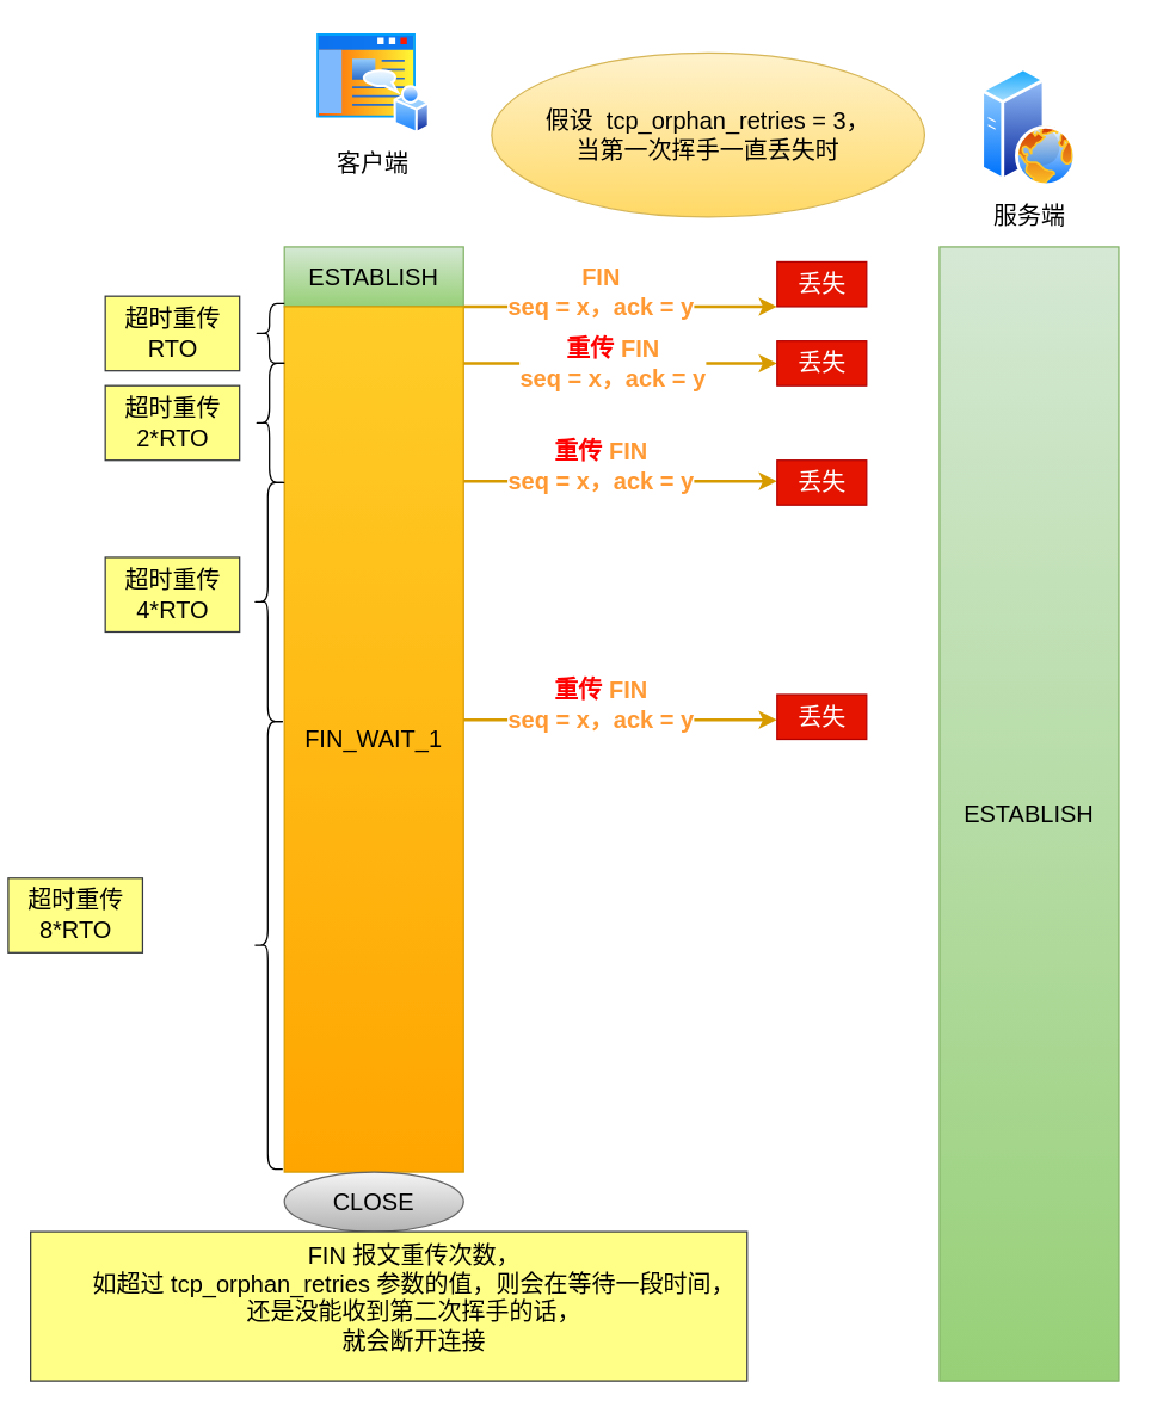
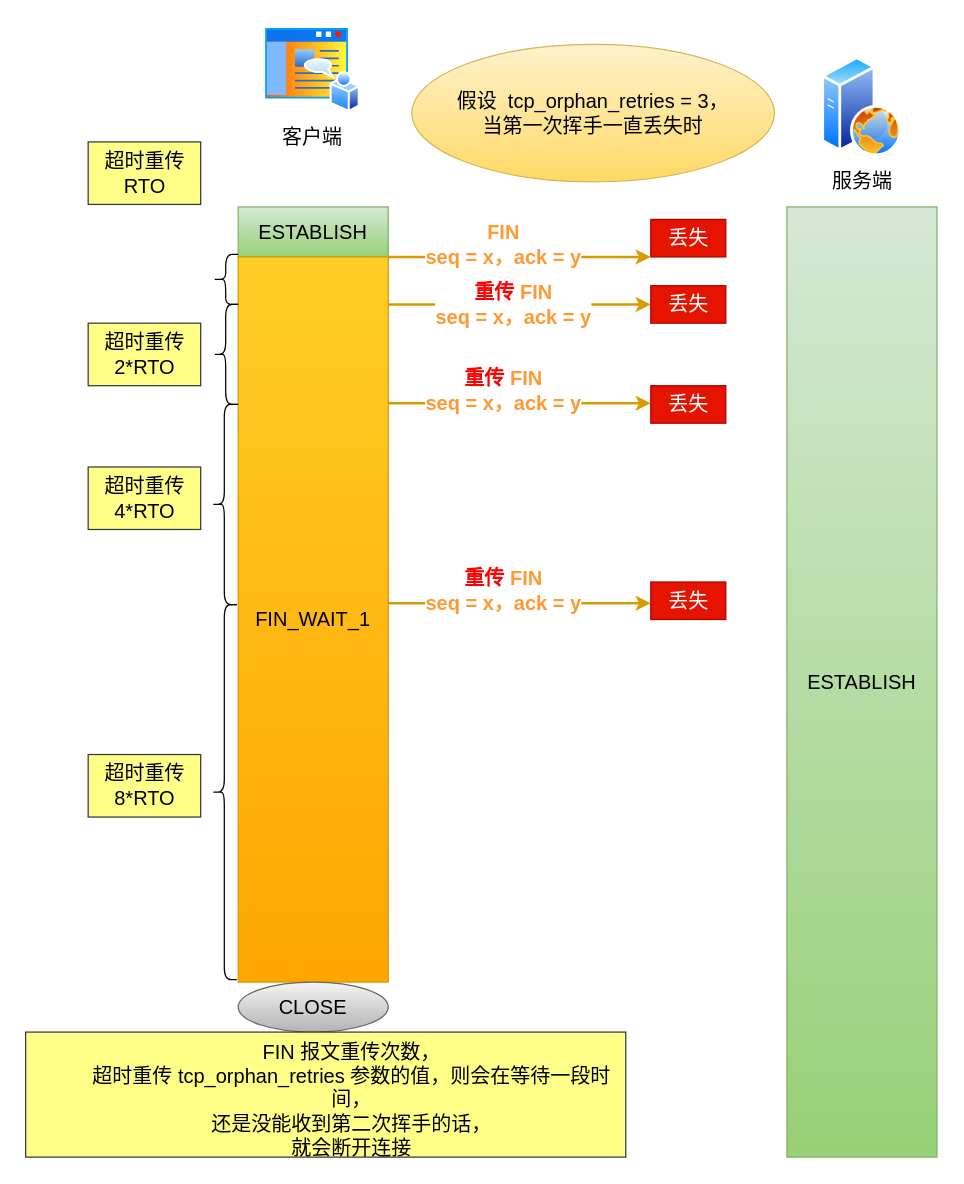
- <mxCell id="10" value="超时重传 &lt;br&gt;RTO" style="text;html=1;align=center;verticalAlign=middle;resizable=0;points=[];autosize=1;strokeColor=#36393d;fillColor=#ffff88;fontSize=16;" vertex="1" parent="1"><mxGeometry y="198" width="90" height="50" as="geometry" x="70" /></mxCell>
+ <mxCell id="10" value="超时重传 &lt;br&gt;RTO" style="text;html=1;align=center;verticalAlign=middle;resizable=0;points=[];autosize=1;strokeColor=#36393d;fillColor=#ffff88;fontSize=16;" vertex="1" parent="1"><mxGeometry x="70" y="113" width="90" height="50" as="geometry" /></mxCell>
- <mxCell id="16" value="超时重传&lt;br&gt;8*RTO" style="text;html=1;align=center;verticalAlign=middle;resizable=0;points=[];autosize=1;strokeColor=#36393d;fillColor=#ffff88;fontSize=16;" vertex="1" parent="1"><mxGeometry x="5" y="588" width="90" height="50" as="geometry" /></mxCell>
+ <mxCell id="16" value="超时重传&lt;br&gt;8*RTO" style="text;html=1;align=center;verticalAlign=middle;resizable=0;points=[];autosize=1;strokeColor=#36393d;fillColor=#ffff88;fontSize=16;" vertex="1" parent="1"><mxGeometry y="603" width="90" height="50" as="geometry" x="70" /></mxCell>
- <mxCell id="20" value="&lt;blockquote style=&quot;orphans: 2; text-align: center; text-indent: 0px; widows: 2; text-decoration-thickness: initial; text-decoration-style: initial; text-decoration-color: initial; margin: 0px 0px 0px 40px; border: none; padding: 0px; -webkit-text-stroke-width: 0px; word-spacing: 0px; text-transform: none; letter-spacing: normal; font-weight: 400; font-variant-caps: normal; font-variant-ligatures: normal; font-style: normal; font-size: 16px; font-family: Helvetica; color: rgb(0, 0, 0);&quot;&gt;FIN 报文重传次数，&lt;/blockquote&gt;&lt;blockquote style=&quot;orphans: 2; text-align: center; text-indent: 0px; widows: 2; text-decoration-thickness: initial; text-decoration-style: initial; text-decoration-color: initial; margin: 0px 0px 0px 40px; border: none; padding: 0px;&quot;&gt;如超过 tcp_orphan_retries&amp;nbsp;参数的值，&lt;span style=&quot;color: rgb(0, 0, 0); font-family: Helvetica; font-size: 16px; font-style: normal; font-variant-ligatures: normal; font-variant-caps: normal; font-weight: 400; letter-spacing: normal; text-transform: none; word-spacing: 0px; -webkit-text-stroke-width: 0px;&quot;&gt;则会在等待一段时间，&lt;/span&gt;&lt;/blockquote&gt;&lt;blockquote style=&quot;font-family: Helvetica; font-size: 16px; font-style: normal; font-variant-ligatures: normal; font-variant-caps: normal; font-weight: 400; letter-spacing: normal; orphans: 2; text-align: center; text-indent: 0px; text-transform: none; widows: 2; word-spacing: 0px; -webkit-text-stroke-width: 0px; text-decoration-thickness: initial; text-decoration-style: initial; text-decoration-color: initial; color: rgb(0, 0, 0); margin: 0px 0px 0px 40px; border: none; padding: 0px;&quot;&gt;还是没能收到第二次挥手的话，&lt;/blockquote&gt;&lt;blockquote style=&quot;font-family: Helvetica; font-size: 16px; font-style: normal; font-variant-ligatures: normal; font-variant-caps: normal; font-weight: 400; letter-spacing: normal; orphans: 2; text-align: center; text-indent: 0px; text-transform: none; widows: 2; word-spacing: 0px; -webkit-text-stroke-width: 0px; text-decoration-thickness: initial; text-decoration-style: initial; text-decoration-color: initial; color: rgb(0, 0, 0); margin: 0px 0px 0px 40px; border: none; padding: 0px;&quot;&gt;就会断开连接&lt;/blockquote&gt;" style="text;whiteSpace=wrap;html=1;fontSize=16;fillColor=#ffff88;strokeColor=#36393d;labelBackgroundColor=none;" vertex="1" parent="1"><mxGeometry x="20" y="825" width="480" height="100" as="geometry" /></mxCell>
+ <mxCell id="20" value="&lt;blockquote style=&quot;orphans: 2; text-align: center; text-indent: 0px; widows: 2; text-decoration-thickness: initial; text-decoration-style: initial; text-decoration-color: initial; margin: 0px 0px 0px 40px; border: none; padding: 0px; -webkit-text-stroke-width: 0px; word-spacing: 0px; text-transform: none; letter-spacing: normal; font-weight: 400; font-variant-caps: normal; font-variant-ligatures: normal; font-style: normal; font-size: 16px; font-family: Helvetica; color: rgb(0, 0, 0);&quot;&gt;FIN 报文重传次数，&lt;/blockquote&gt;&lt;blockquote style=&quot;orphans: 2; text-align: center; text-indent: 0px; widows: 2; text-decoration-thickness: initial; text-decoration-style: initial; text-decoration-color: initial; margin: 0px 0px 0px 40px; border: none; padding: 0px;&quot;&gt;超时重传 tcp_orphan_retries&amp;nbsp;参数的值，&lt;span style=&quot;color: rgb(0, 0, 0); font-family: Helvetica; font-size: 16px; font-style: normal; font-variant-ligatures: normal; font-variant-caps: normal; font-weight: 400; letter-spacing: normal; text-transform: none; word-spacing: 0px; -webkit-text-stroke-width: 0px;&quot;&gt;则会在等待一段时间，&lt;/span&gt;&lt;/blockquote&gt;&lt;blockquote style=&quot;font-family: Helvetica; font-size: 16px; font-style: normal; font-variant-ligatures: normal; font-variant-caps: normal; font-weight: 400; letter-spacing: normal; orphans: 2; text-align: center; text-indent: 0px; text-transform: none; widows: 2; word-spacing: 0px; -webkit-text-stroke-width: 0px; text-decoration-thickness: initial; text-decoration-style: initial; text-decoration-color: initial; color: rgb(0, 0, 0); margin: 0px 0px 0px 40px; border: none; padding: 0px;&quot;&gt;还是没能收到第二次挥手的话，&lt;/blockquote&gt;&lt;blockquote style=&quot;font-family: Helvetica; font-size: 16px; font-style: normal; font-variant-ligatures: normal; font-variant-caps: normal; font-weight: 400; letter-spacing: normal; orphans: 2; text-align: center; text-indent: 0px; text-transform: none; widows: 2; word-spacing: 0px; -webkit-text-stroke-width: 0px; text-decoration-thickness: initial; text-decoration-style: initial; text-decoration-color: initial; color: rgb(0, 0, 0); margin: 0px 0px 0px 40px; border: none; padding: 0px;&quot;&gt;就会断开连接&lt;/blockquote&gt;" style="text;whiteSpace=wrap;html=1;fontSize=16;fillColor=#ffff88;strokeColor=#36393d;labelBackgroundColor=none;" vertex="1" parent="1"><mxGeometry x="20" y="825" width="480" height="100" as="geometry" /></mxCell>
